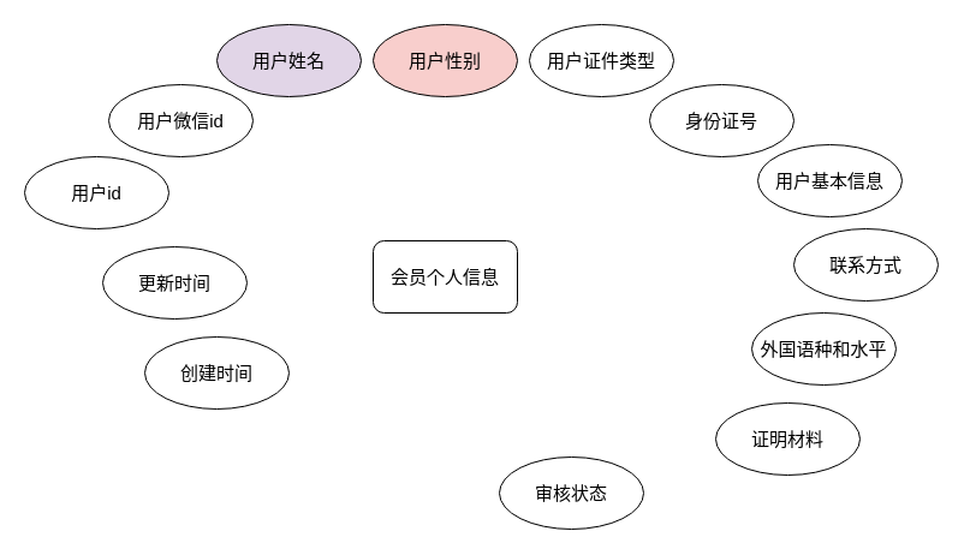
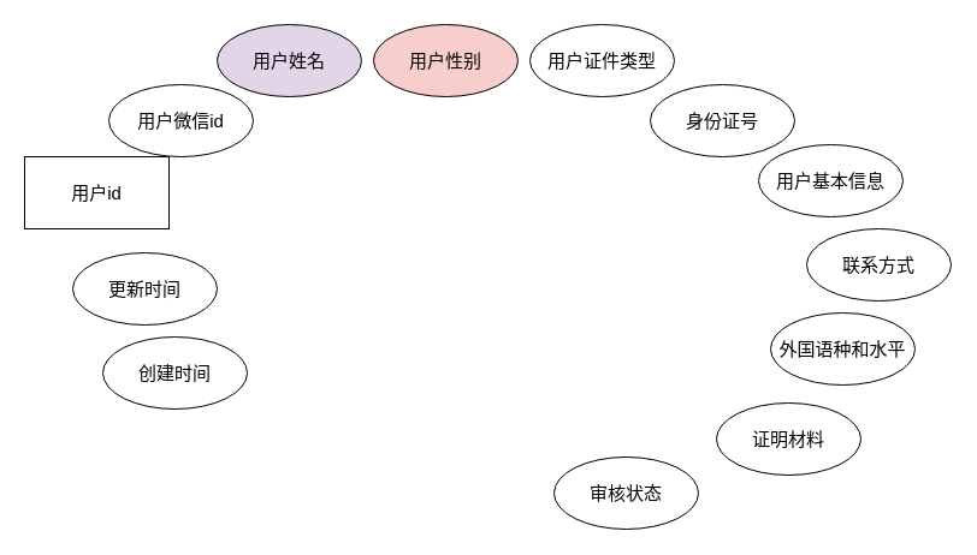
- <mxCell id="3" value="&lt;font style=&quot;font-size: 15px&quot;&gt;用户id&lt;/font&gt;" style="ellipse;whiteSpace=wrap;html=1;" vertex="1" parent="1"><mxGeometry x="20" y="130" width="120" height="60" as="geometry" /></mxCell>
+ <mxCell id="3" value="&lt;font style=&quot;font-size: 15px&quot;&gt;用户id&lt;/font&gt;" style="whiteSpace=wrap;html=1;rounded=0;" vertex="1" parent="1"><mxGeometry x="20" y="130" width="120" height="60" as="geometry" /></mxCell>
- <mxCell id="10" value="&lt;font style=&quot;font-size: 15px&quot;&gt;联系方式&lt;/font&gt;" style="ellipse;whiteSpace=wrap;html=1;" vertex="1" parent="1"><mxGeometry x="660" y="190" width="120" height="60" as="geometry" /></mxCell>
+ <mxCell id="10" value="&lt;font style=&quot;font-size: 15px&quot;&gt;联系方式&lt;/font&gt;" style="ellipse;whiteSpace=wrap;html=1;" vertex="1" parent="1"><mxGeometry x="670" y="190" width="120" height="60" as="geometry" /></mxCell>
- <mxCell id="2" value="&lt;font style=&quot;font-size: 15px&quot;&gt;会员个人信息&lt;/font&gt;" style="rounded=1;whiteSpace=wrap;html=1;" vertex="1" parent="1"><mxGeometry x="310" y="200" width="120" height="60" as="geometry" /></mxCell>
- <mxCell id="15" value="&lt;span style=&quot;font-size: 15px&quot;&gt;更新时间&lt;/span&gt;" style="ellipse;whiteSpace=wrap;html=1;" vertex="1" parent="1"><mxGeometry x="85" y="205" width="120" height="60" as="geometry" /></mxCell>
+ <mxCell id="15" value="&lt;span style=&quot;font-size: 15px&quot;&gt;更新时间&lt;/span&gt;" style="ellipse;whiteSpace=wrap;html=1;" vertex="1" parent="1"><mxGeometry x="60" y="210" width="120" height="60" as="geometry" /></mxCell>
- <mxCell id="11" value="&lt;font style=&quot;font-size: 15px&quot;&gt;外国语种和水平&lt;/font&gt;" style="ellipse;whiteSpace=wrap;html=1;" vertex="1" parent="1"><mxGeometry x="625" y="260" width="120" height="60" as="geometry" /></mxCell>
+ <mxCell id="11" value="&lt;font style=&quot;font-size: 15px&quot;&gt;外国语种和水平&lt;/font&gt;" style="ellipse;whiteSpace=wrap;html=1;" vertex="1" parent="1"><mxGeometry x="640" y="260" width="120" height="60" as="geometry" /></mxCell>
- <mxCell id="14" value="&lt;span style=&quot;font-size: 15px&quot;&gt;创建时间&lt;/span&gt;" style="ellipse;whiteSpace=wrap;html=1;" vertex="1" parent="1"><mxGeometry x="120" y="280" width="120" height="60" as="geometry" /></mxCell>
+ <mxCell id="14" value="&lt;span style=&quot;font-size: 15px&quot;&gt;创建时间&lt;/span&gt;" style="ellipse;whiteSpace=wrap;html=1;" vertex="1" parent="1"><mxGeometry x="85" y="280" width="120" height="60" as="geometry" /></mxCell>
- <mxCell id="13" value="&lt;span style=&quot;font-size: 15px&quot;&gt;审核状态&lt;/span&gt;" style="ellipse;whiteSpace=wrap;html=1;" vertex="1" parent="1"><mxGeometry x="415" y="380" width="120" height="60" as="geometry" /></mxCell>
+ <mxCell id="13" value="&lt;span style=&quot;font-size: 15px&quot;&gt;审核状态&lt;/span&gt;" style="ellipse;whiteSpace=wrap;html=1;" vertex="1" parent="1"><mxGeometry x="460" y="380" width="120" height="60" as="geometry" /></mxCell>
